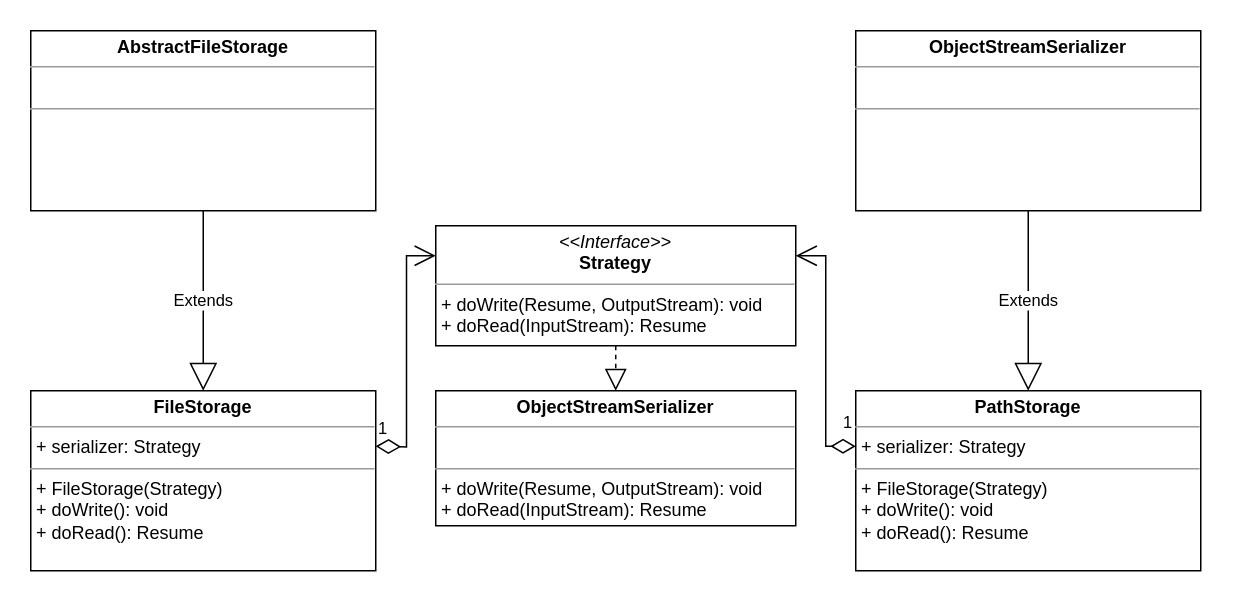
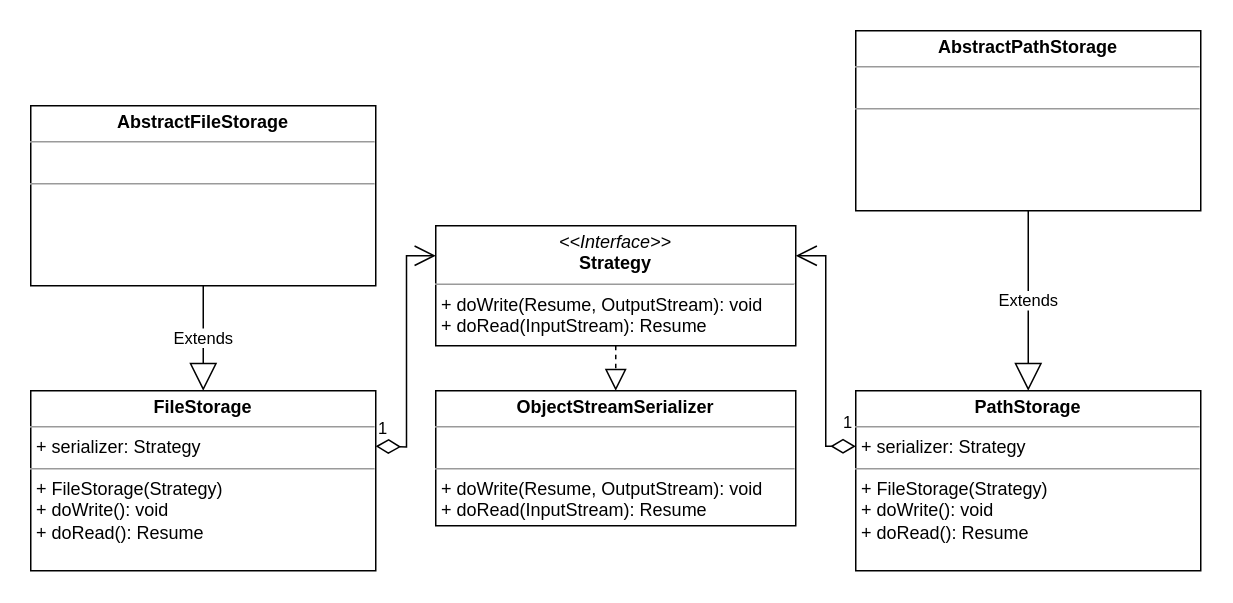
- <mxCell id="7" value="&lt;p style=&quot;margin:0px;margin-top:4px;text-align:center;&quot;&gt;&lt;b&gt;ObjectStreamSerializer&lt;/b&gt;&lt;/p&gt;&lt;hr size=&quot;1&quot;&gt;&lt;p style=&quot;margin:0px;margin-left:4px;&quot;&gt;&lt;br&gt;&lt;/p&gt;&lt;hr size=&quot;1&quot;&gt;&lt;p style=&quot;margin:0px;margin-left:4px;&quot;&gt;&lt;br&gt;&lt;/p&gt;" style="verticalAlign=top;align=left;overflow=fill;fontSize=12;fontFamily=Helvetica;html=1;" vertex="1" parent="1"><mxGeometry x="570" y="20" width="230" height="120" as="geometry" /></mxCell>
+ <mxCell id="7" value="&lt;p style=&quot;margin:0px;margin-top:4px;text-align:center;&quot;&gt;&lt;b&gt;AbstractPathStorage&lt;/b&gt;&lt;/p&gt;&lt;hr size=&quot;1&quot;&gt;&lt;p style=&quot;margin:0px;margin-left:4px;&quot;&gt;&lt;br&gt;&lt;/p&gt;&lt;hr size=&quot;1&quot;&gt;&lt;p style=&quot;margin:0px;margin-left:4px;&quot;&gt;&lt;br&gt;&lt;/p&gt;" style="verticalAlign=top;align=left;overflow=fill;fontSize=12;fontFamily=Helvetica;html=1;" vertex="1" parent="1"><mxGeometry x="570" y="20" width="230" height="120" as="geometry" /></mxCell>
- <mxCell id="4" value="&lt;p style=&quot;margin:0px;margin-top:4px;text-align:center;&quot;&gt;&lt;b&gt;AbstractFileStorage&lt;/b&gt;&lt;/p&gt;&lt;hr size=&quot;1&quot;&gt;&lt;p style=&quot;margin:0px;margin-left:4px;&quot;&gt;&lt;br&gt;&lt;/p&gt;&lt;hr size=&quot;1&quot;&gt;&lt;p style=&quot;margin:0px;margin-left:4px;&quot;&gt;&lt;br&gt;&lt;/p&gt;" style="verticalAlign=top;align=left;overflow=fill;fontSize=12;fontFamily=Helvetica;html=1;" vertex="1" parent="1"><mxGeometry x="20" y="20" width="230" height="120" as="geometry" /></mxCell>
+ <mxCell id="4" value="&lt;p style=&quot;margin:0px;margin-top:4px;text-align:center;&quot;&gt;&lt;b&gt;AbstractFileStorage&lt;/b&gt;&lt;/p&gt;&lt;hr size=&quot;1&quot;&gt;&lt;p style=&quot;margin:0px;margin-left:4px;&quot;&gt;&lt;br&gt;&lt;/p&gt;&lt;hr size=&quot;1&quot;&gt;&lt;p style=&quot;margin:0px;margin-left:4px;&quot;&gt;&lt;br&gt;&lt;/p&gt;" style="verticalAlign=top;align=left;overflow=fill;fontSize=12;fontFamily=Helvetica;html=1;" vertex="1" parent="1"><mxGeometry x="20" y="70" width="230" height="120" as="geometry" /></mxCell>
